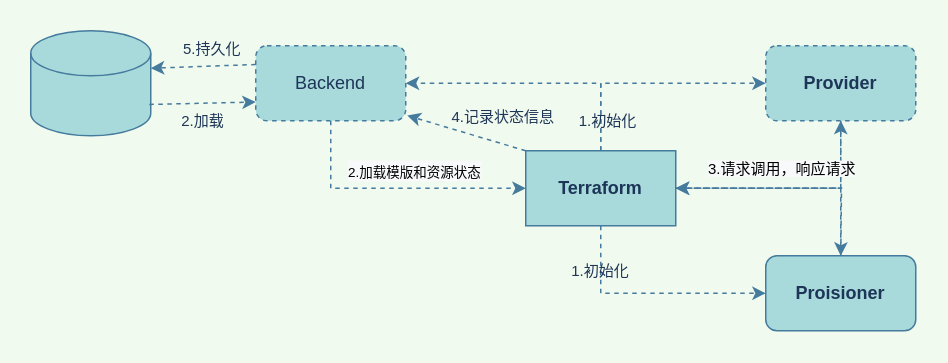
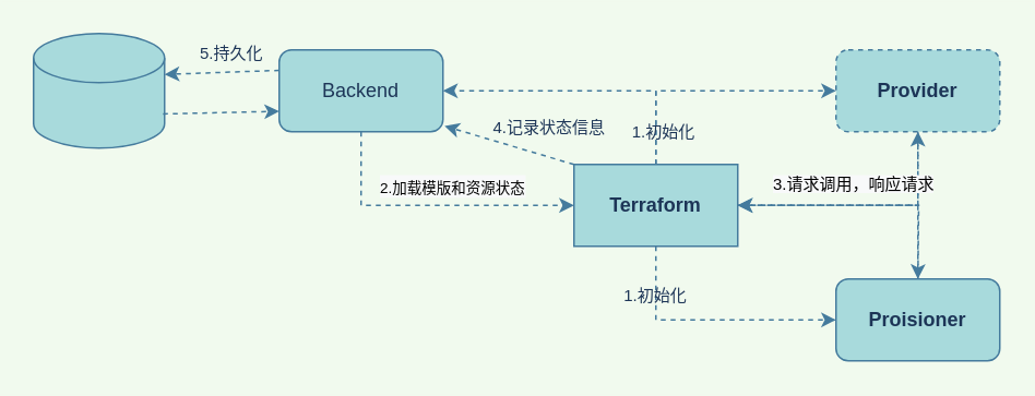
- <mxCell id="4" value="Backend" style="rounded=1;whiteSpace=wrap;html=1;fillColor=#A8DADC;strokeColor=#457B9D;fontColor=#1D3557;dashed=1;" vertex="1" parent="1"><mxGeometry x="170" y="30" width="100" height="50" as="geometry" /></mxCell>
+ <mxCell id="4" value="Backend" style="rounded=1;whiteSpace=wrap;html=1;fillColor=#A8DADC;strokeColor=#457B9D;fontColor=#1D3557;" vertex="1" parent="1"><mxGeometry x="170" y="30" width="100" height="50" as="geometry" /></mxCell>
- <mxCell id="19" value="&lt;span style=&quot;font-size: 10px&quot;&gt;2.加载&lt;/span&gt;" style="text;html=1;strokeColor=none;fillColor=none;align=center;verticalAlign=middle;whiteSpace=wrap;rounded=0;fontColor=#1D3557;" vertex="1" parent="1"><mxGeometry x="110" y="70" width="50" height="20" as="geometry" /></mxCell>
